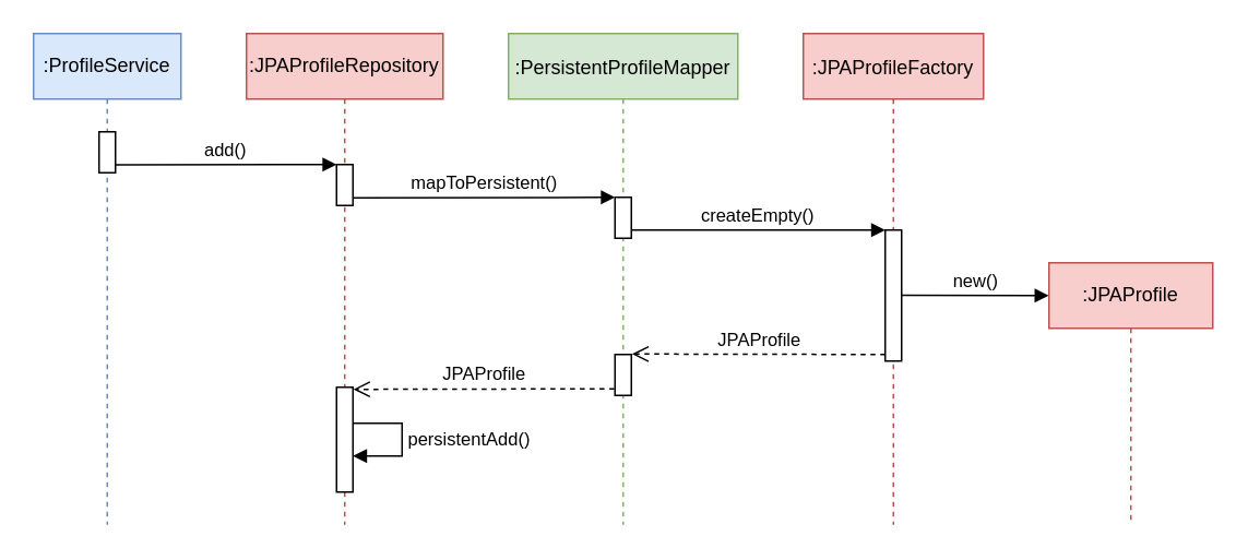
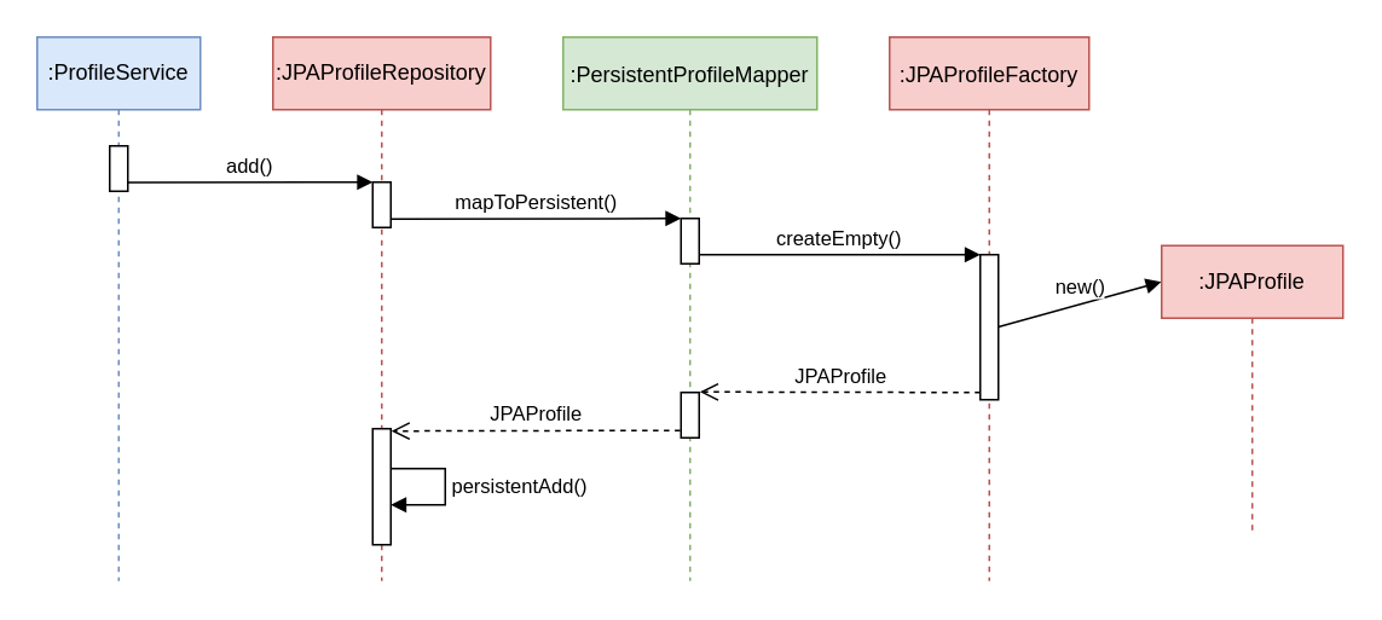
- <mxCell id="14" value=":JPAProfile" style="shape=umlLifeline;perimeter=lifelinePerimeter;whiteSpace=wrap;html=1;container=1;collapsible=0;recursiveResize=0;outlineConnect=0;fillColor=#f8cecc;strokeColor=#b85450;" vertex="1" parent="1"><mxGeometry x="640" y="160" width="100" height="160" as="geometry" /></mxCell>
+ <mxCell id="14" value=":JPAProfile" style="shape=umlLifeline;perimeter=lifelinePerimeter;whiteSpace=wrap;html=1;container=1;collapsible=0;recursiveResize=0;outlineConnect=0;fillColor=#f8cecc;strokeColor=#b85450;" vertex="1" parent="1"><mxGeometry x="640" y="135" width="100" height="160" as="geometry" /></mxCell>
